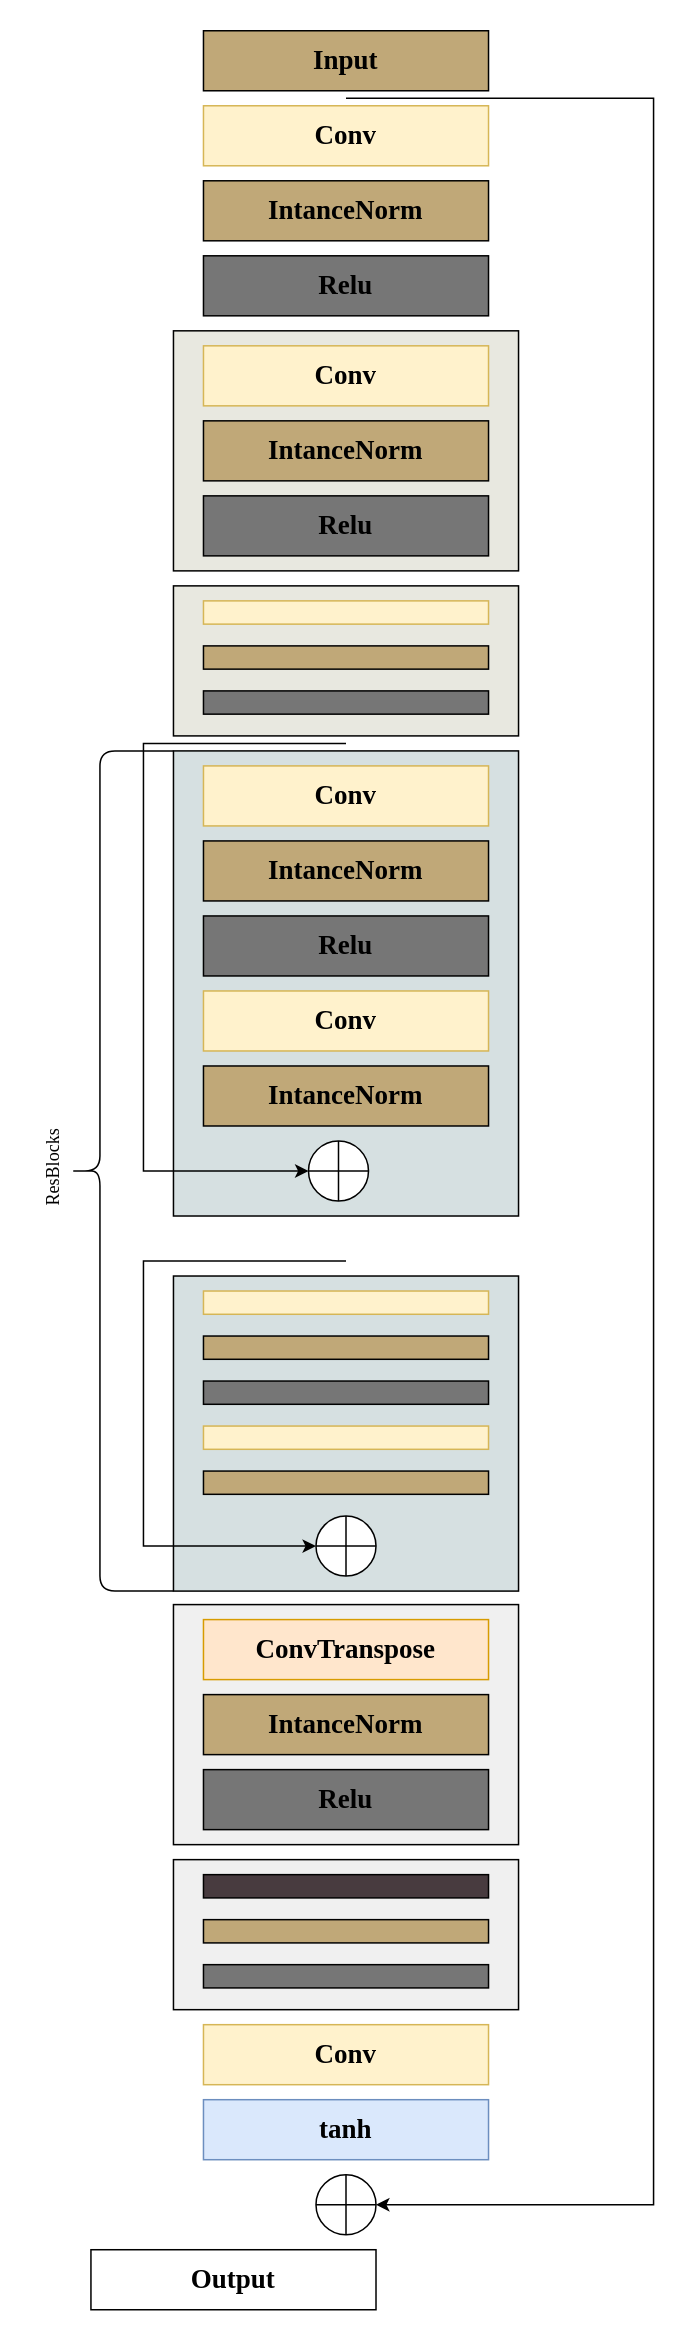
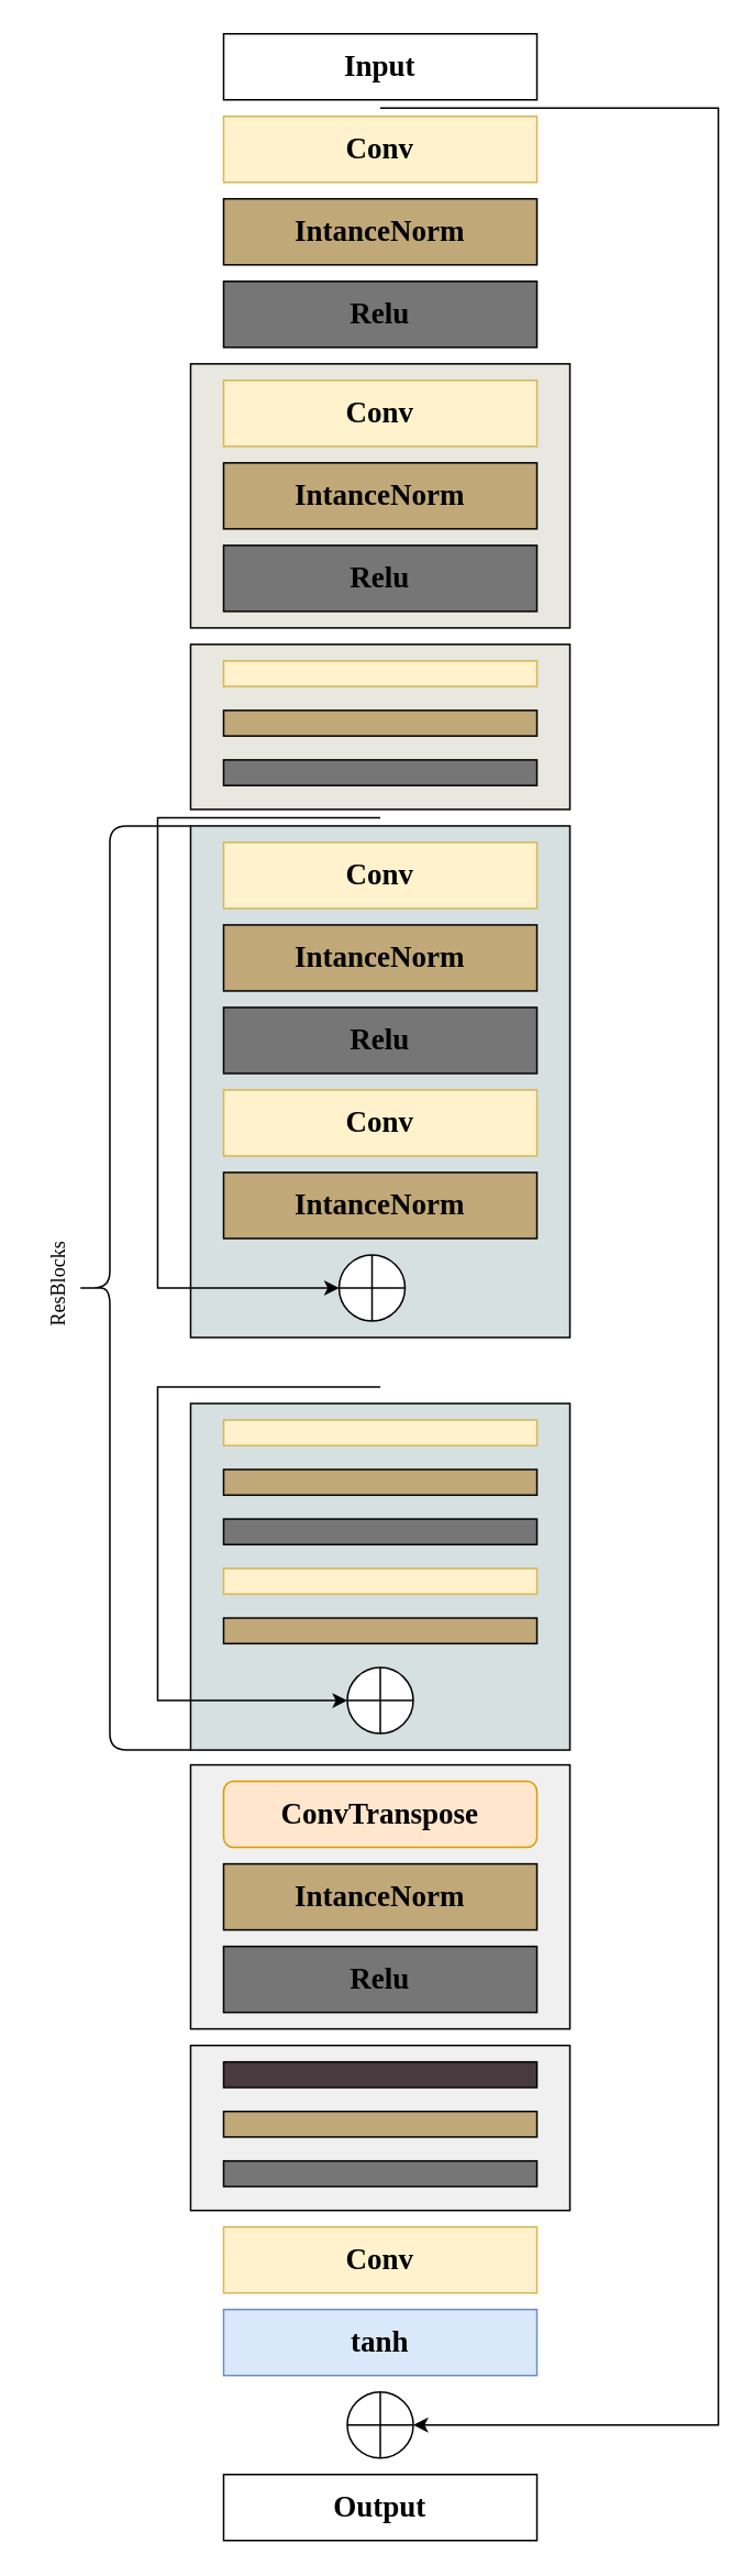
- <mxCell id="3" value="&lt;h5&gt;&lt;font style=&quot;font-size: 18px;&quot; face=&quot;Times New Roman&quot;&gt;Input&lt;/font&gt;&lt;/h5&gt;" style="rounded=0;whiteSpace=wrap;html=1;fillColor=#c0a878;" parent="1" vertex="1"><mxGeometry x="130" y="20" width="190" height="40" as="geometry" /></mxCell>
+ <mxCell id="3" value="&lt;h5&gt;&lt;font style=&quot;font-size: 18px;&quot; face=&quot;Times New Roman&quot;&gt;Input&lt;/font&gt;&lt;/h5&gt;" style="rounded=0;whiteSpace=wrap;html=1;" parent="1" vertex="1"><mxGeometry x="130" y="20" width="190" height="40" as="geometry" /></mxCell>
- <mxCell id="29" value="&lt;h5&gt;&lt;font face=&quot;Times New Roman&quot;&gt;&lt;span style=&quot;font-size: 18px;&quot;&gt;ConvTranspose&lt;/span&gt;&lt;/font&gt;&lt;/h5&gt;" style="rounded=0;whiteSpace=wrap;html=1;fillColor=#ffe6cc;strokeColor=#d79b00;" parent="1" vertex="1"><mxGeometry x="130" y="1079" width="190" height="40" as="geometry" /></mxCell>
+ <mxCell id="29" value="&lt;h5&gt;&lt;font face=&quot;Times New Roman&quot;&gt;&lt;span style=&quot;font-size: 18px;&quot;&gt;ConvTranspose&lt;/span&gt;&lt;/font&gt;&lt;/h5&gt;" style="whiteSpace=wrap;html=1;fillColor=#ffe6cc;strokeColor=#d79b00;rounded=1;" parent="1" vertex="1"><mxGeometry x="130" y="1079" width="190" height="40" as="geometry" /></mxCell>
- <mxCell id="38" value="&lt;h5&gt;&lt;font style=&quot;font-size: 18px;&quot; face=&quot;Times New Roman&quot;&gt;Output&lt;/font&gt;&lt;/h5&gt;" style="rounded=0;whiteSpace=wrap;html=1;" parent="1" vertex="1"><mxGeometry x="55" y="1499" width="190" height="40" as="geometry" /></mxCell>
+ <mxCell id="38" value="&lt;h5&gt;&lt;font style=&quot;font-size: 18px;&quot; face=&quot;Times New Roman&quot;&gt;Output&lt;/font&gt;&lt;/h5&gt;" style="rounded=0;whiteSpace=wrap;html=1;" parent="1" vertex="1"><mxGeometry x="130" y="1499" width="190" height="40" as="geometry" /></mxCell>
